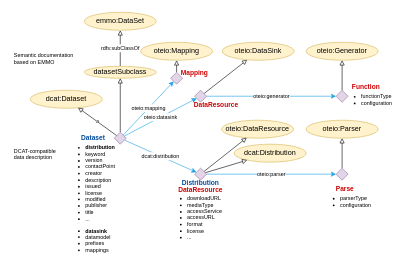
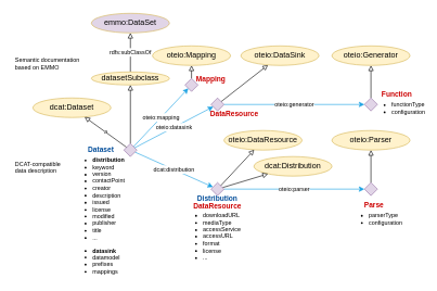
- <mxCell id="26" value="emmo:DataSet" style="ellipse;whiteSpace=wrap;html=1;fillColor=#fff2cc;strokeColor=#d6b656;" parent="1" vertex="1"><mxGeometry x="140" y="20" width="120" height="30" as="geometry" /></mxCell>
+ <mxCell id="26" value="emmo:DataSet" style="ellipse;whiteSpace=wrap;html=1;fillColor=#e1d5e7;strokeColor=#d6b656;" parent="1" vertex="1"><mxGeometry x="140" y="20" width="120" height="30" as="geometry" /></mxCell>
- <mxCell id="9" value="oteio:DataResource" style="ellipse;whiteSpace=wrap;html=1;fillColor=#fff2cc;strokeColor=#d6b656;" parent="1" vertex="1"><mxGeometry x="369" y="200" width="120" height="30" as="geometry" /></mxCell>
+ <mxCell id="9" value="oteio:DataResource" style="ellipse;whiteSpace=wrap;html=1;fillColor=#fff2cc;strokeColor=#d6b656;" parent="1" vertex="1"><mxGeometry x="344" y="200" width="120" height="30" as="geometry" /></mxCell>
